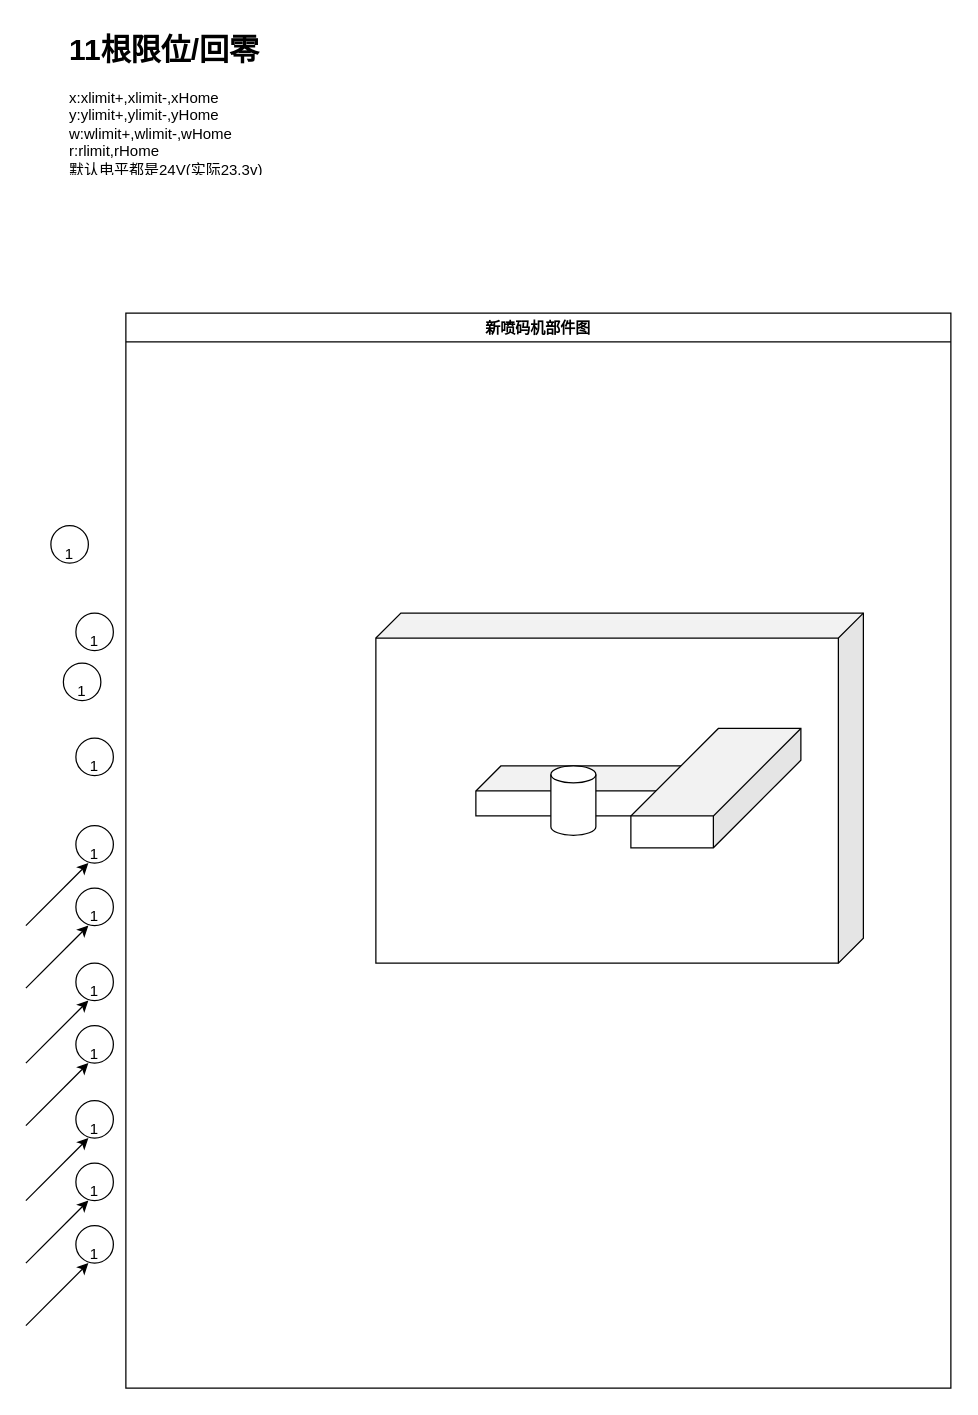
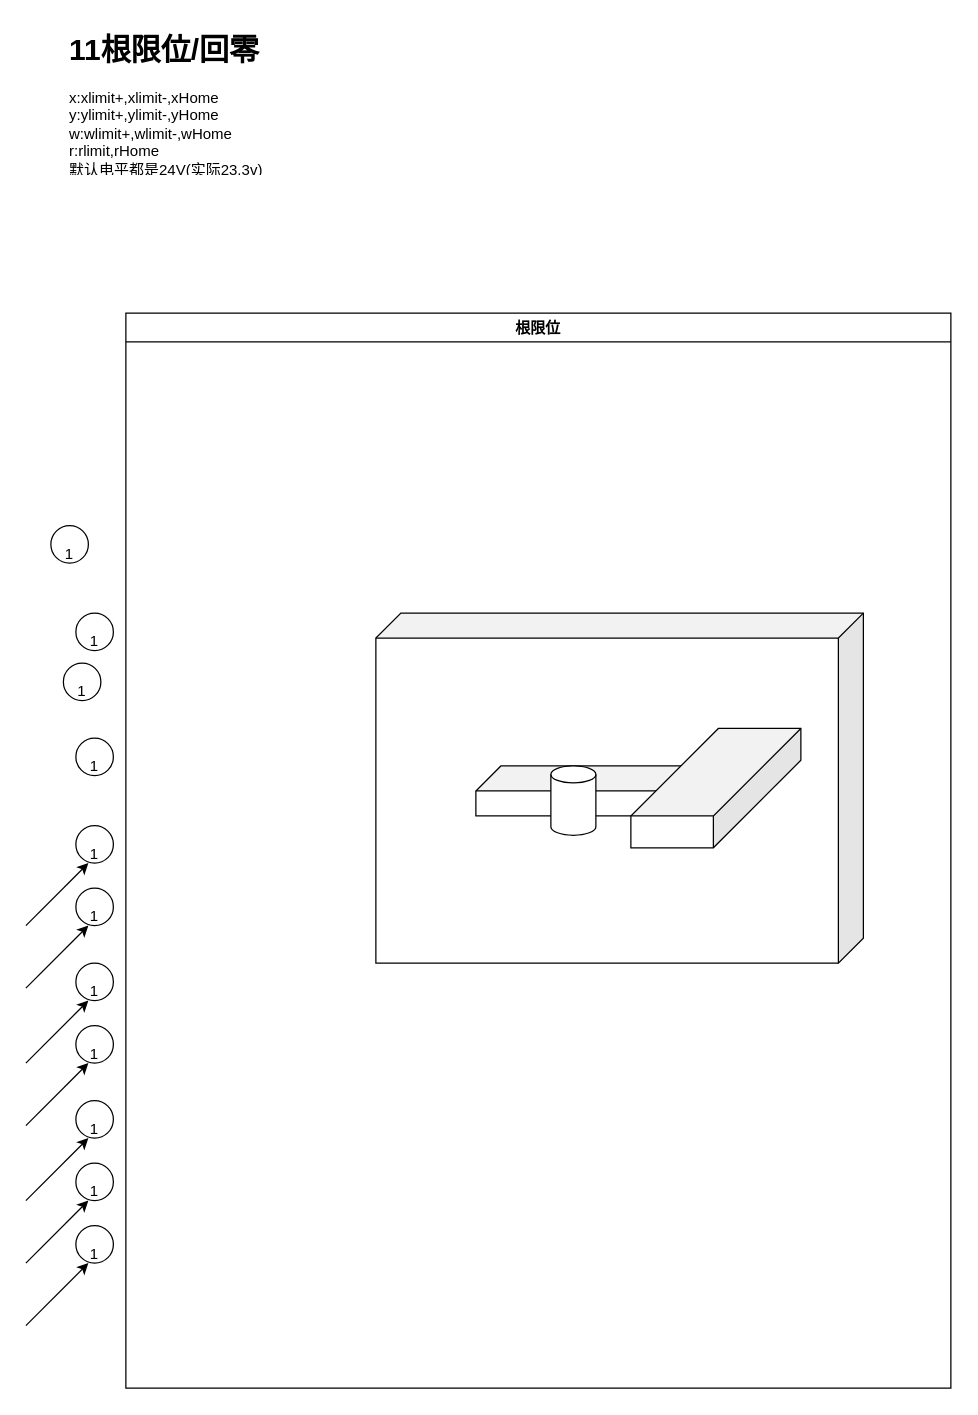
- <mxCell id="3" value="新喷码机部件图" style="swimlane;whiteSpace=wrap;html=1;" vertex="1" parent="1"><mxGeometry x="100" y="250" width="660" height="860" as="geometry" /></mxCell>
+ <mxCell id="3" value="根限位" style="swimlane;whiteSpace=wrap;html=1;" vertex="1" parent="1"><mxGeometry x="100" y="250" width="660" height="860" as="geometry" /></mxCell>
